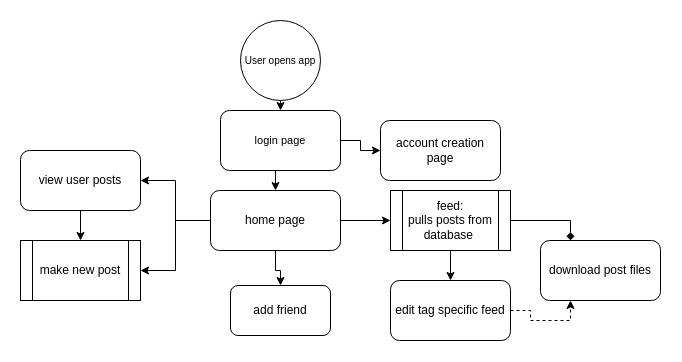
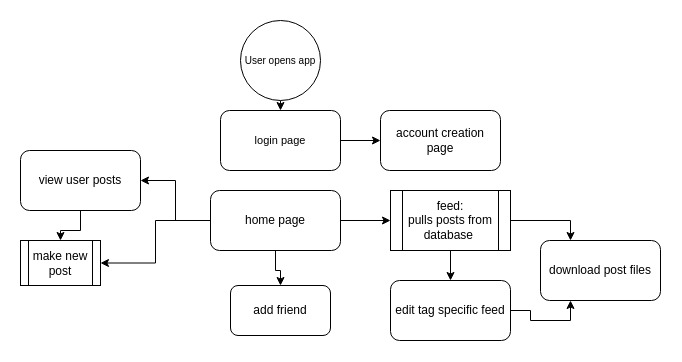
- <mxCell id="19" value="account creation page" style="rounded=1;whiteSpace=wrap;html=1;" vertex="1" parent="1"><mxGeometry x="380" y="120" width="120" height="60" as="geometry" /></mxCell>
+ <mxCell id="19" value="account creation page" style="rounded=1;whiteSpace=wrap;html=1;" vertex="1" parent="1"><mxGeometry x="380" y="110" width="120" height="60" as="geometry" /></mxCell>
- <mxCell id="4" style="edgeStyle=orthogonalEdgeStyle;rounded=0;orthogonalLoop=1;jettySize=auto;html=1;exitX=0.5;exitY=1;exitDx=0;exitDy=0;entryX=0.5;entryY=0;entryDx=0;entryDy=0;" edge="1" parent="1" source="6" target="11"><mxGeometry relative="1" as="geometry" /></mxCell>
- <mxCell id="13" style="edgeStyle=orthogonalEdgeStyle;rounded=0;orthogonalLoop=1;jettySize=auto;html=1;entryX=0.25;entryY=0;entryDx=0;entryDy=0;endArrow=diamond;" edge="1" parent="1" source="14" target="20"><mxGeometry relative="1" as="geometry" /></mxCell>
+ <mxCell id="13" style="edgeStyle=orthogonalEdgeStyle;rounded=0;orthogonalLoop=1;jettySize=auto;html=1;entryX=0.25;entryY=0;entryDx=0;entryDy=0;" edge="1" parent="1" source="14" target="20"><mxGeometry relative="1" as="geometry" /></mxCell>
- <mxCell id="15" value="make new post" style="shape=process;whiteSpace=wrap;html=1;backgroundOutline=1;" vertex="1" parent="1"><mxGeometry x="20" y="240" width="120" height="60" as="geometry" /></mxCell>
+ <mxCell id="15" value="make new post" style="shape=process;whiteSpace=wrap;html=1;backgroundOutline=1;" vertex="1" parent="1"><mxGeometry x="20" y="240" width="80" height="45" as="geometry" /></mxCell>
- <mxCell id="16" style="edgeStyle=orthogonalEdgeStyle;rounded=0;orthogonalLoop=1;jettySize=auto;html=1;entryX=0.25;entryY=1;entryDx=0;entryDy=0;dashed=1;" edge="1" parent="1" source="17" target="20"><mxGeometry relative="1" as="geometry" /></mxCell>
+ <mxCell id="16" style="edgeStyle=orthogonalEdgeStyle;rounded=0;orthogonalLoop=1;jettySize=auto;html=1;entryX=0.25;entryY=1;entryDx=0;entryDy=0;" edge="1" parent="1" source="17" target="20"><mxGeometry relative="1" as="geometry" /></mxCell>
